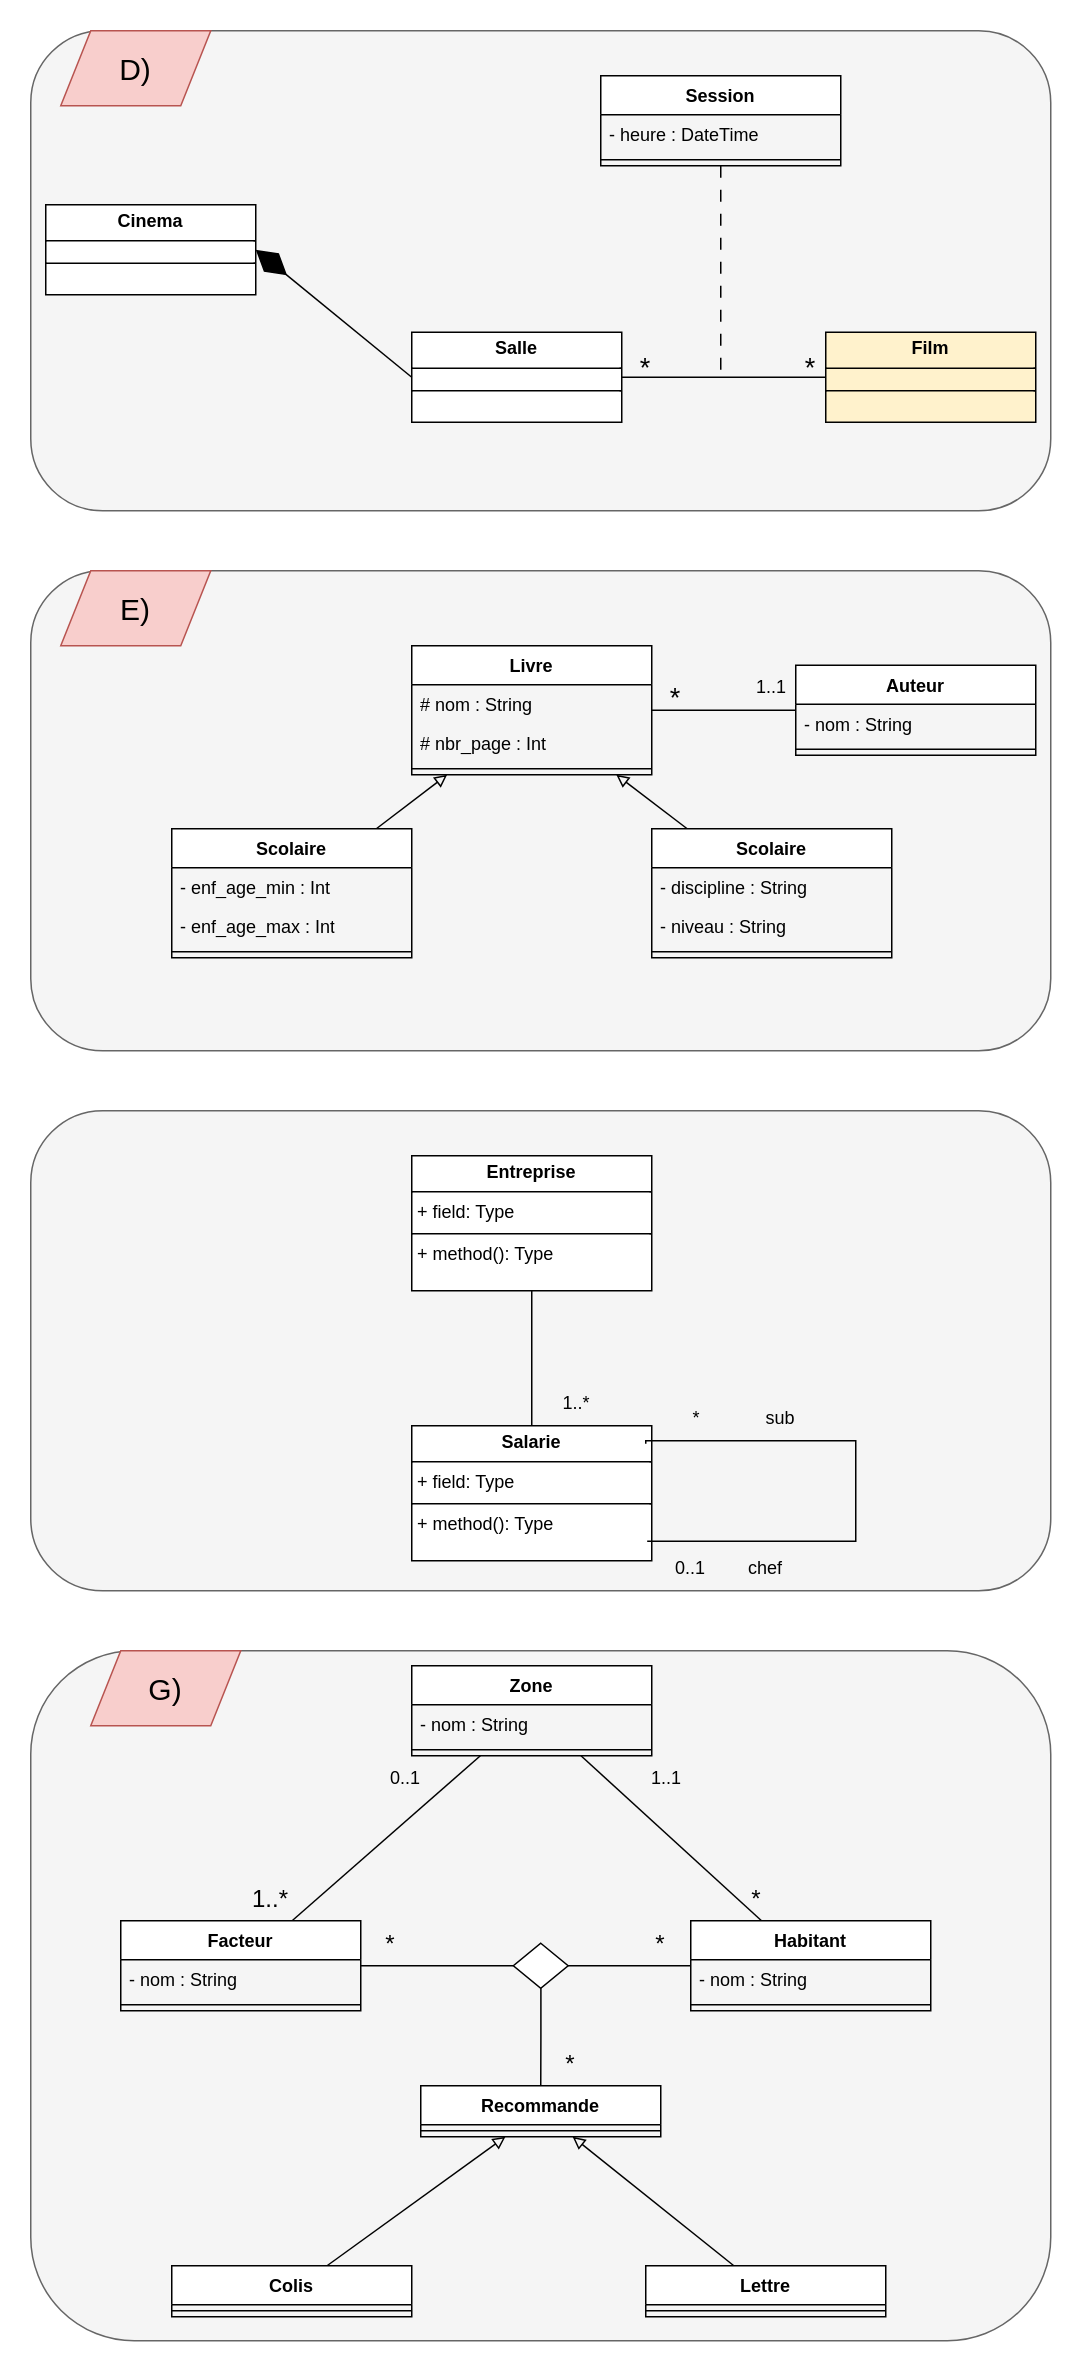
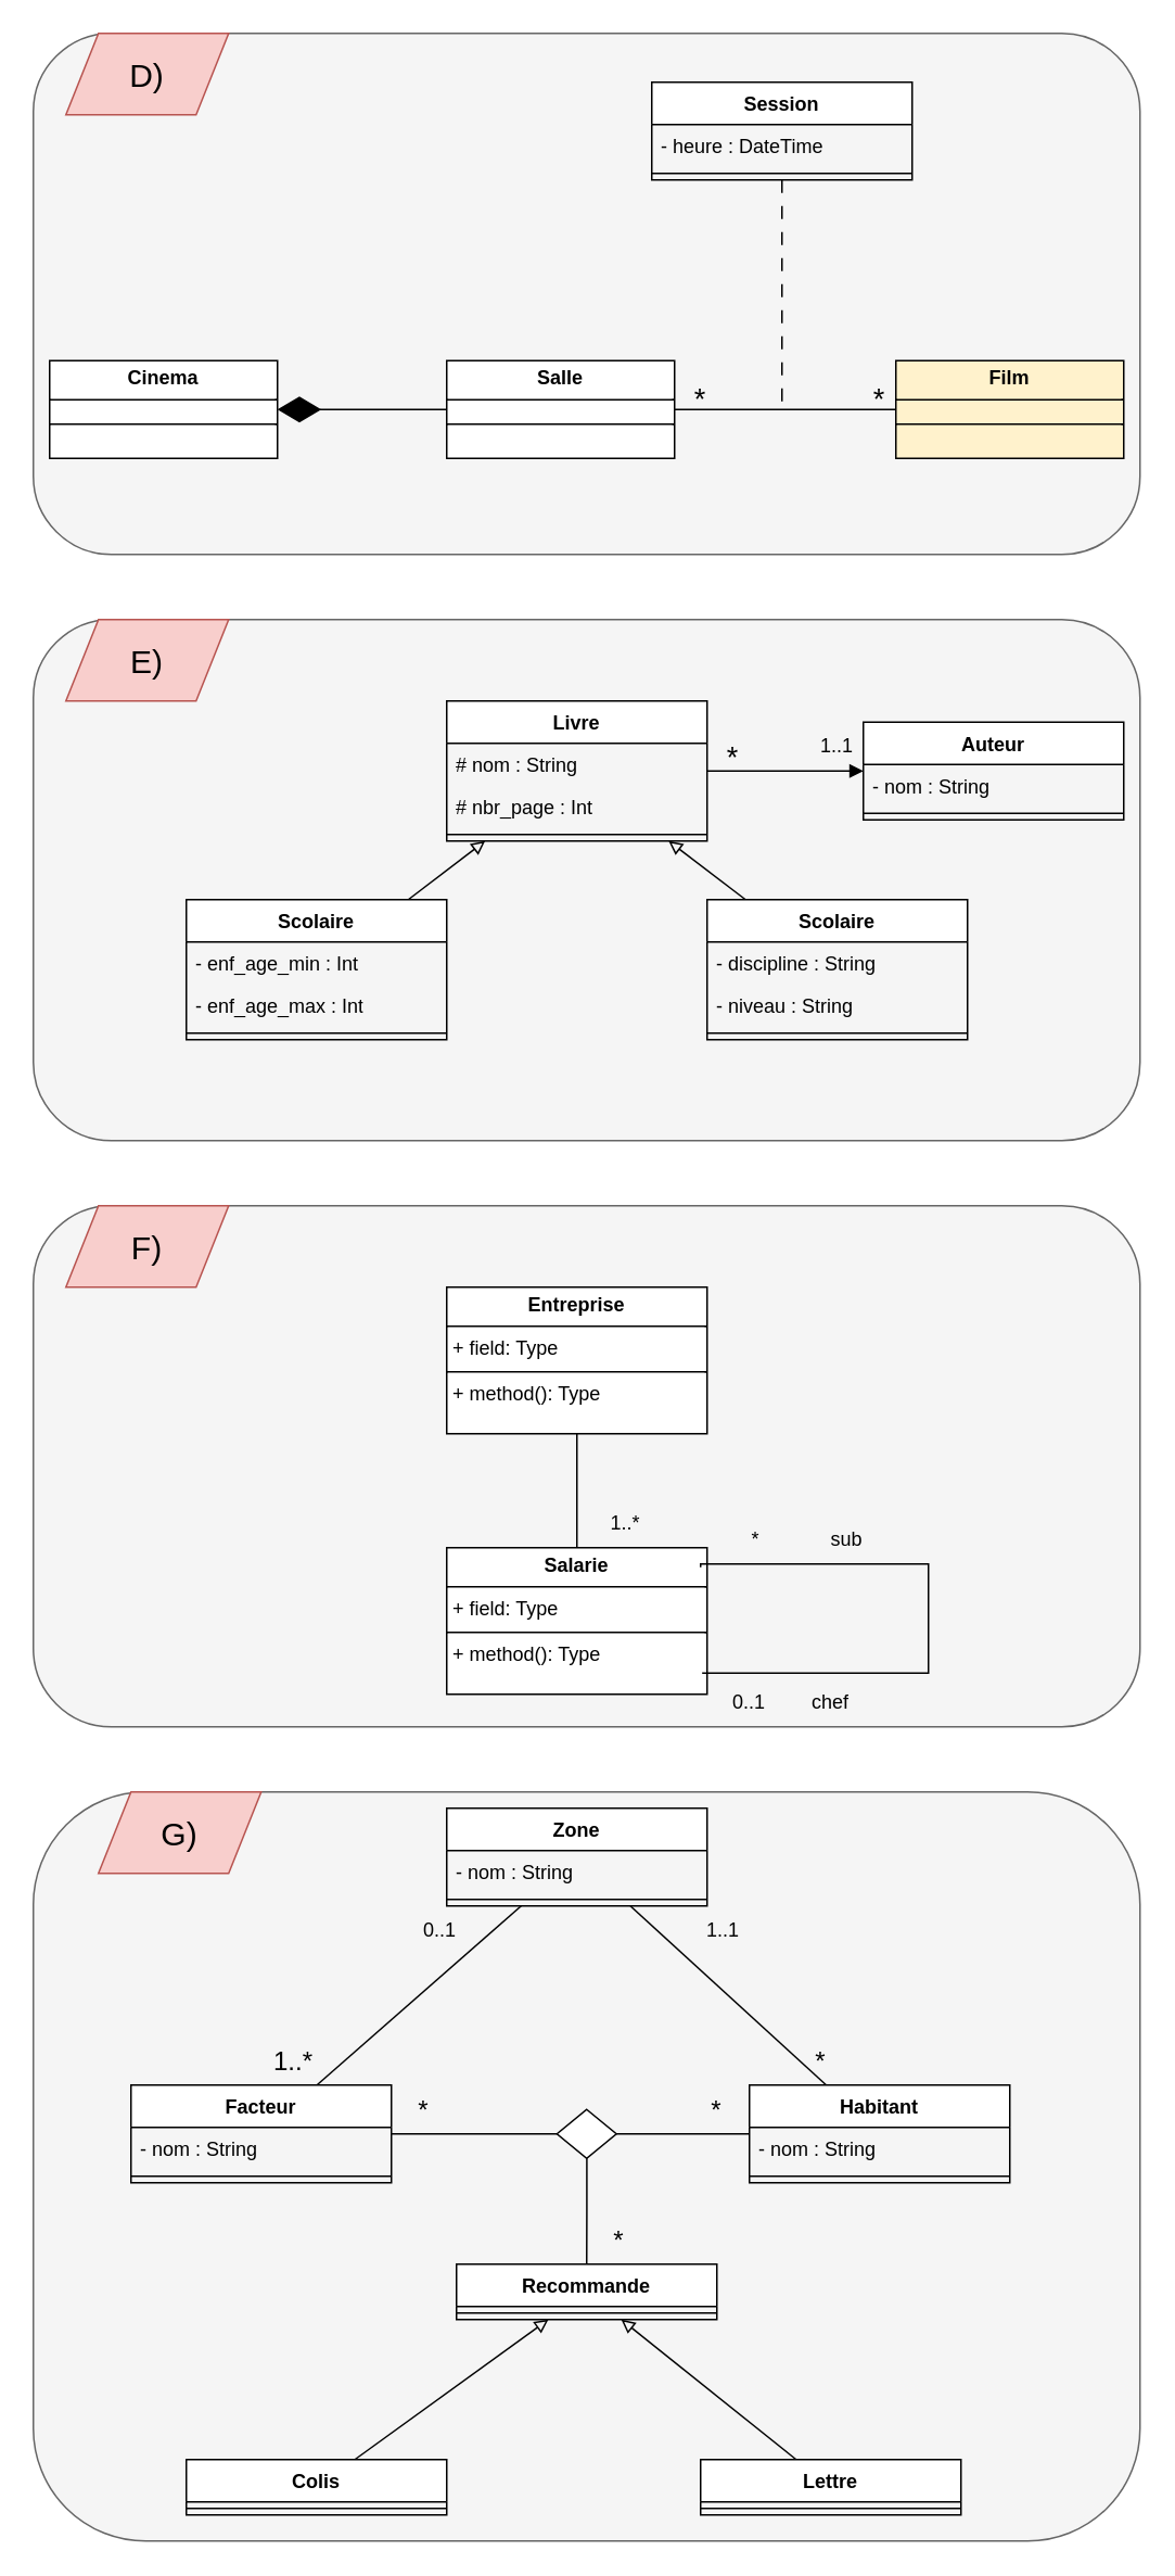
- <mxCell id="4" value="&lt;p style=&quot;margin:0px;margin-top:4px;text-align:center;&quot;&gt;&lt;b&gt;Cinema&lt;/b&gt;&lt;/p&gt;&lt;hr size=&quot;1&quot; style=&quot;border-style:solid;&quot;&gt;&lt;div style=&quot;height:2px;&quot;&gt;&lt;/div&gt;&lt;hr size=&quot;1&quot; style=&quot;border-style:solid;&quot;&gt;&lt;div style=&quot;height:2px;&quot;&gt;&lt;/div&gt;" style="verticalAlign=top;align=left;overflow=fill;html=1;whiteSpace=wrap;" parent="1" vertex="1"><mxGeometry x="30" y="136" width="140" height="60" as="geometry" /></mxCell>
+ <mxCell id="4" value="&lt;p style=&quot;margin:0px;margin-top:4px;text-align:center;&quot;&gt;&lt;b&gt;Cinema&lt;/b&gt;&lt;/p&gt;&lt;hr size=&quot;1&quot; style=&quot;border-style:solid;&quot;&gt;&lt;div style=&quot;height:2px;&quot;&gt;&lt;/div&gt;&lt;hr size=&quot;1&quot; style=&quot;border-style:solid;&quot;&gt;&lt;div style=&quot;height:2px;&quot;&gt;&lt;/div&gt;" style="verticalAlign=top;align=left;overflow=fill;html=1;whiteSpace=wrap;" parent="1" vertex="1"><mxGeometry x="30" y="221" width="140" height="60" as="geometry" /></mxCell>
- <mxCell id="31" style="edgeStyle=orthogonalEdgeStyle;rounded=0;orthogonalLoop=1;jettySize=auto;html=1;endArrow=none;startFill=0;" edge="1" parent="1" source="32" target="74"><mxGeometry relative="1" as="geometry" /></mxCell>
+ <mxCell id="31" style="edgeStyle=orthogonalEdgeStyle;rounded=0;orthogonalLoop=1;jettySize=auto;html=1;endArrow=block;startFill=0;" edge="1" parent="1" source="32" target="74"><mxGeometry relative="1" as="geometry" /></mxCell>
+ <mxCell id="11" value="&lt;font style=&quot;font-size: 20px;&quot;&gt;F)&lt;/font&gt;" style="shape=parallelogram;perimeter=parallelogramPerimeter;whiteSpace=wrap;html=1;fixedSize=1;fillColor=#f8cecc;strokeColor=#b85450;" parent="1" vertex="1"><mxGeometry x="40" y="740" width="100" height="50" as="geometry" /></mxCell>
- <mxCell id="25" value="&lt;p style=&quot;margin:0px;margin-top:4px;text-align:center;&quot;&gt;&lt;b&gt;Entreprise&lt;/b&gt;&lt;/p&gt;&lt;hr size=&quot;1&quot; style=&quot;border-style:solid;&quot;&gt;&lt;p style=&quot;margin:0px;margin-left:4px;&quot;&gt;+ field: Type&lt;/p&gt;&lt;hr size=&quot;1&quot; style=&quot;border-style:solid;&quot;&gt;&lt;p style=&quot;margin:0px;margin-left:4px;&quot;&gt;+ method(): Type&lt;/p&gt;" style="verticalAlign=top;align=left;overflow=fill;html=1;whiteSpace=wrap;" parent="1" vertex="1"><mxGeometry x="274" y="770" width="160" height="90" as="geometry" /></mxCell>
+ <mxCell id="25" value="&lt;p style=&quot;margin:0px;margin-top:4px;text-align:center;&quot;&gt;&lt;b&gt;Entreprise&lt;/b&gt;&lt;/p&gt;&lt;hr size=&quot;1&quot; style=&quot;border-style:solid;&quot;&gt;&lt;p style=&quot;margin:0px;margin-left:4px;&quot;&gt;+ field: Type&lt;/p&gt;&lt;hr size=&quot;1&quot; style=&quot;border-style:solid;&quot;&gt;&lt;p style=&quot;margin:0px;margin-left:4px;&quot;&gt;+ method(): Type&lt;/p&gt;" style="verticalAlign=top;align=left;overflow=fill;html=1;whiteSpace=wrap;" parent="1" vertex="1"><mxGeometry x="274" y="790" width="160" height="90" as="geometry" /></mxCell>
